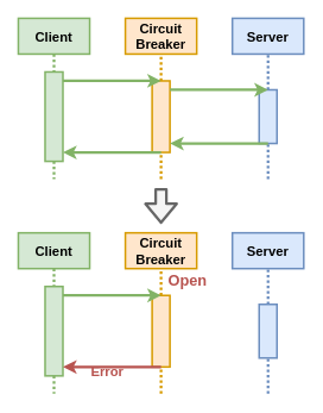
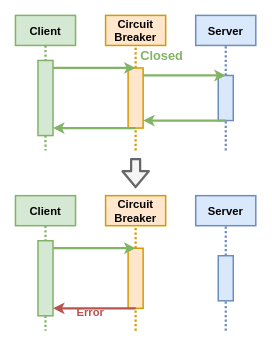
+ <mxCell id="32" value="&lt;font style=&quot;font-size: 17px&quot; color=&quot;#82b366&quot;&gt;&lt;b&gt;Closed&lt;/b&gt;&lt;/font&gt;" style="text;html=1;strokeColor=none;fillColor=none;align=center;verticalAlign=middle;whiteSpace=wrap;rounded=0;" vertex="1" parent="1"><mxGeometry x="180" y="60" width="70" height="30" as="geometry" /></mxCell>
- <mxCell id="33" value="&lt;font style=&quot;font-size: 17px&quot; color=&quot;#b85450&quot;&gt;&lt;b&gt;Open&lt;/b&gt;&lt;/font&gt;" style="text;html=1;strokeColor=none;fillColor=none;align=center;verticalAlign=middle;whiteSpace=wrap;rounded=0;" vertex="1" parent="1"><mxGeometry x="180" y="300" width="60" height="30" as="geometry" /></mxCell>
